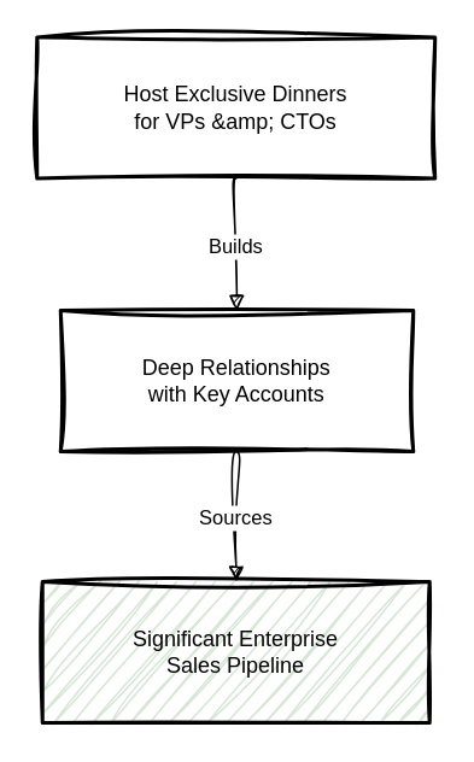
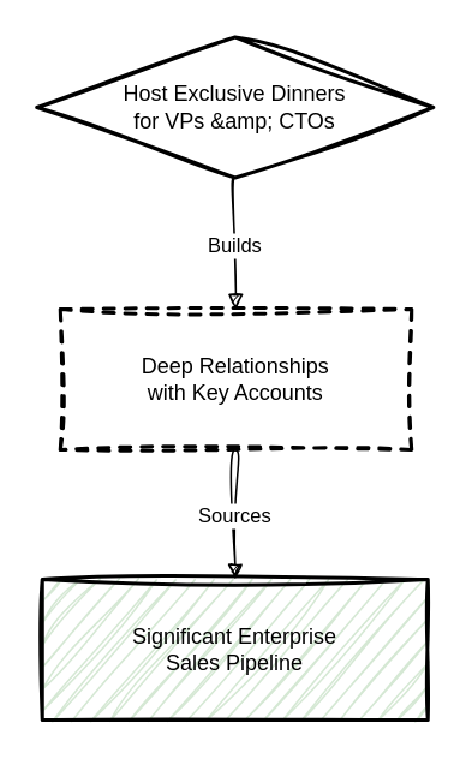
- <mxCell id="2" value="Host Exclusive Dinners&#10;for VPs &amp;amp; CTOs" style="whiteSpace=wrap;strokeWidth=2;sketch=1;curveFitting=1;jiggle=2;" vertex="1" parent="1"><mxGeometry x="20" y="20" width="220" height="78" as="geometry" /></mxCell>
+ <mxCell id="2" value="Host Exclusive Dinners&#10;for VPs &amp;amp; CTOs" style="rhombus;whiteSpace=wrap;strokeWidth=2;sketch=1;curveFitting=1;jiggle=2;" vertex="1" parent="1"><mxGeometry x="20" y="20" width="220" height="78" as="geometry" /></mxCell>
- <mxCell id="3" value="Deep Relationships&#10;with Key Accounts" style="whiteSpace=wrap;strokeWidth=2;sketch=1;curveFitting=1;jiggle=2;" vertex="1" parent="1"><mxGeometry x="33" y="171" width="195" height="78" as="geometry" /></mxCell>
+ <mxCell id="3" value="Deep Relationships&#10;with Key Accounts" style="whiteSpace=wrap;strokeWidth=2;sketch=1;curveFitting=1;jiggle=2;dashed=1;" vertex="1" parent="1"><mxGeometry x="33" y="171" width="195" height="78" as="geometry" /></mxCell>
